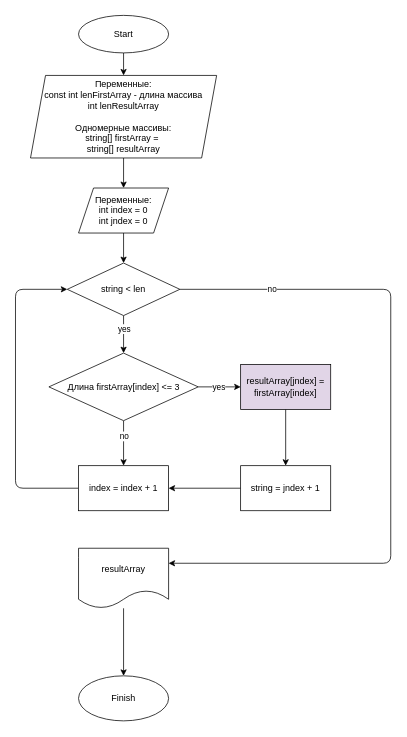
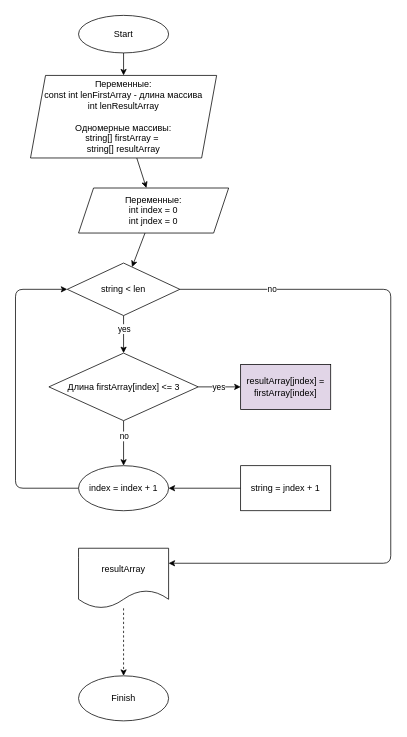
- <mxCell id="7" value="Переменные:&lt;br&gt;int index = 0&lt;br&gt;int jndex = 0" style="shape=parallelogram;perimeter=parallelogramPerimeter;whiteSpace=wrap;html=1;fixedSize=1;" parent="1" vertex="1"><mxGeometry x="104" y="250" width="120" height="60" as="geometry" /></mxCell>
+ <mxCell id="7" value="Переменные:&lt;br&gt;int index = 0&lt;br&gt;int jndex = 0" style="shape=parallelogram;perimeter=parallelogramPerimeter;whiteSpace=wrap;html=1;fixedSize=1;" parent="1" vertex="1"><mxGeometry x="104" y="250" width="200" height="60" as="geometry" /></mxCell>
- <mxCell id="18" value="" style="edgeStyle=none;html=1;" parent="1" source="19" target="21" edge="1"><mxGeometry relative="1" as="geometry" /></mxCell>
- <mxCell id="23" value="index = index + 1" style="whiteSpace=wrap;html=1;" parent="1" vertex="1"><mxGeometry x="104" y="620" width="120" height="60" as="geometry" /></mxCell>
+ <mxCell id="23" value="index = index + 1" style="ellipse;whiteSpace=wrap;html=1;" parent="1" vertex="1"><mxGeometry x="104" y="620" width="120" height="60" as="geometry" /></mxCell>
- <mxCell id="24" value="" style="edgeStyle=none;html=1;" parent="1" source="25" target="26" edge="1"><mxGeometry relative="1" as="geometry" /></mxCell>
+ <mxCell id="24" value="" style="edgeStyle=none;html=1;dashed=1;" parent="1" source="25" target="26" edge="1"><mxGeometry relative="1" as="geometry" /></mxCell>
